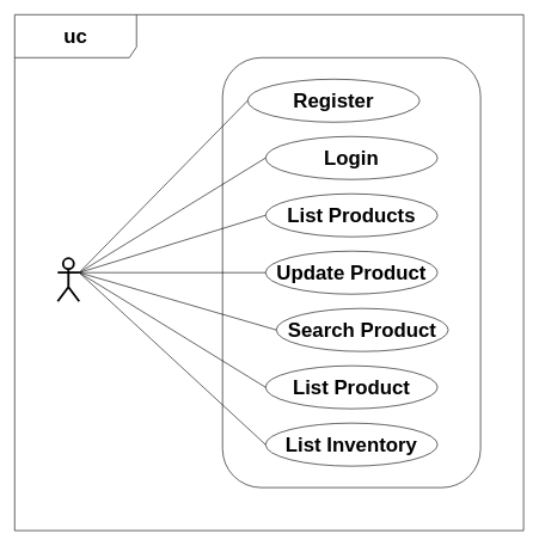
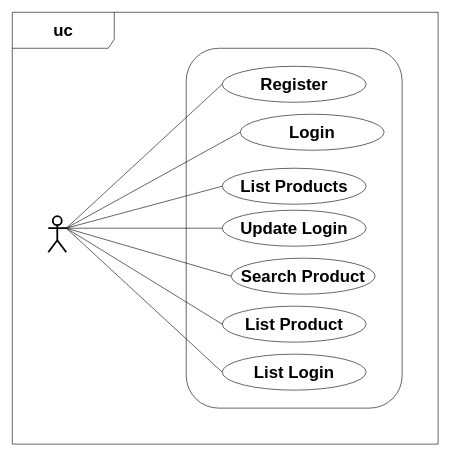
- <mxCell id="5" value="&lt;font style=&quot;font-size: 28px&quot;&gt;&lt;b&gt;Register&lt;/b&gt;&lt;/font&gt;" style="ellipse;whiteSpace=wrap;html=1;" parent="1" vertex="1"><mxGeometry x="345" y="110" width="240" height="60" as="geometry" /></mxCell>
+ <mxCell id="5" value="&lt;font style=&quot;font-size: 28px&quot;&gt;&lt;b&gt;Register&lt;/b&gt;&lt;/font&gt;" style="ellipse;whiteSpace=wrap;html=1;" parent="1" vertex="1"><mxGeometry x="370" y="110" width="240" height="60" as="geometry" /></mxCell>
- <mxCell id="6" value="&lt;font style=&quot;font-size: 28px&quot;&gt;&lt;b&gt;Login&lt;/b&gt;&lt;/font&gt;" style="ellipse;whiteSpace=wrap;html=1;" parent="1" vertex="1"><mxGeometry x="370" y="190" width="240" height="60" as="geometry" /></mxCell>
+ <mxCell id="6" value="&lt;font style=&quot;font-size: 28px&quot;&gt;&lt;b&gt;Login&lt;/b&gt;&lt;/font&gt;" style="ellipse;whiteSpace=wrap;html=1;" parent="1" vertex="1"><mxGeometry x="400" y="190" width="240" height="60" as="geometry" /></mxCell>
- <mxCell id="7" value="&lt;font style=&quot;font-size: 28px&quot;&gt;&lt;b&gt;List Products&lt;/b&gt;&lt;/font&gt;" style="ellipse;whiteSpace=wrap;html=1;" parent="1" vertex="1"><mxGeometry x="370" y="270" width="240" height="60" as="geometry" /></mxCell>
+ <mxCell id="7" value="&lt;font style=&quot;font-size: 28px&quot;&gt;&lt;b&gt;List Products&lt;/b&gt;&lt;/font&gt;" style="ellipse;whiteSpace=wrap;html=1;" parent="1" vertex="1"><mxGeometry x="370" y="280" width="240" height="60" as="geometry" /></mxCell>
- <mxCell id="8" value="&lt;font style=&quot;font-size: 28px;&quot;&gt;Update Product&lt;/font&gt;" style="ellipse;whiteSpace=wrap;html=1;fontSize=28;fontStyle=1" parent="1" vertex="1"><mxGeometry x="370" y="350" width="240" height="60" as="geometry" /></mxCell>
+ <mxCell id="8" value="&lt;font style=&quot;font-size: 28px;&quot;&gt;Update Login&lt;/font&gt;" style="ellipse;whiteSpace=wrap;html=1;fontSize=28;fontStyle=1" parent="1" vertex="1"><mxGeometry x="370" y="350" width="240" height="60" as="geometry" /></mxCell>
- <mxCell id="11" value="&lt;font style=&quot;font-size: 28px;&quot;&gt;List Inventory&lt;/font&gt;" style="ellipse;whiteSpace=wrap;html=1;fontSize=28;fontStyle=1" parent="1" vertex="1"><mxGeometry x="370" y="590" width="240" height="60" as="geometry" /></mxCell>
+ <mxCell id="11" value="&lt;font style=&quot;font-size: 28px;&quot;&gt;List Login&lt;/font&gt;" style="ellipse;whiteSpace=wrap;html=1;fontSize=28;fontStyle=1" parent="1" vertex="1"><mxGeometry x="370" y="590" width="240" height="60" as="geometry" /></mxCell>
